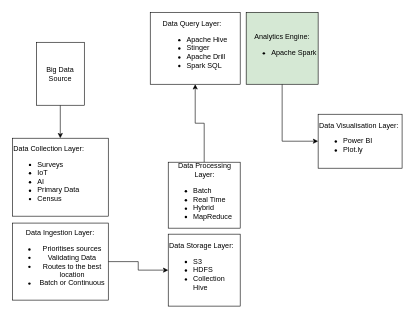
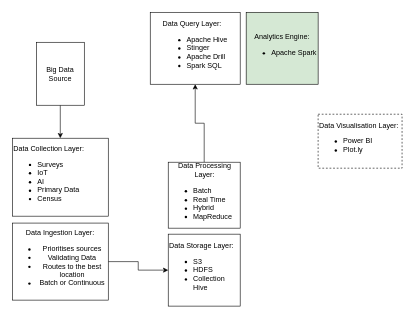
- <mxCell id="6" style="edgeStyle=orthogonalEdgeStyle;rounded=0;orthogonalLoop=1;jettySize=auto;html=1;entryX=0;entryY=0.5;entryDx=0;entryDy=0;" edge="1" parent="1" source="14" target="7"><mxGeometry relative="1" as="geometry" /></mxCell>
- <mxCell id="7" value="&lt;div style=&quot;text-align: center;&quot;&gt;&lt;span style=&quot;background-color: initial;&quot;&gt;Data Visualisation Layer:&lt;/span&gt;&lt;/div&gt;&lt;ul&gt;&lt;li&gt;Power BI&lt;/li&gt;&lt;li&gt;Plot.ly&lt;/li&gt;&lt;/ul&gt;" style="rounded=0;whiteSpace=wrap;html=1;align=left;" vertex="1" parent="1"><mxGeometry x="530" y="190" width="140" height="90" as="geometry" /></mxCell>
+ <mxCell id="7" value="&lt;div style=&quot;text-align: center;&quot;&gt;&lt;span style=&quot;background-color: initial;&quot;&gt;Data Visualisation Layer:&lt;/span&gt;&lt;/div&gt;&lt;ul&gt;&lt;li&gt;Power BI&lt;/li&gt;&lt;li&gt;Plot.ly&lt;/li&gt;&lt;/ul&gt;" style="rounded=0;whiteSpace=wrap;html=1;align=left;dashed=1;" vertex="1" parent="1"><mxGeometry x="530" y="190" width="140" height="90" as="geometry" /></mxCell>
